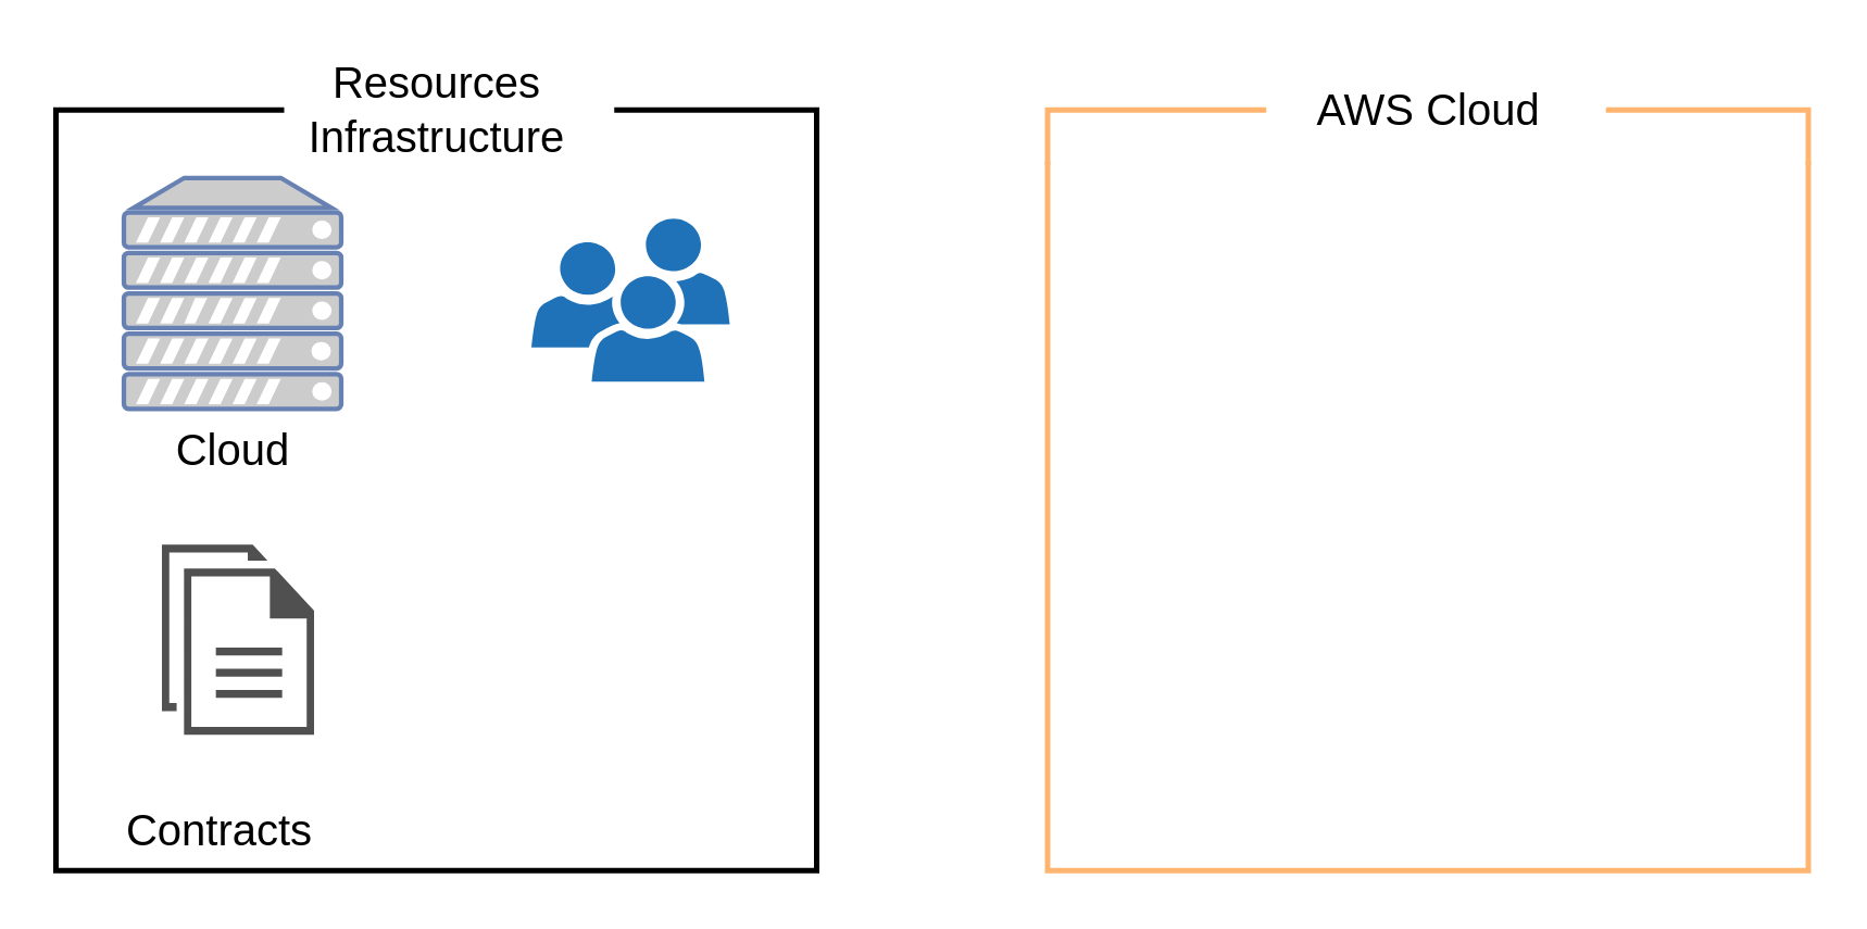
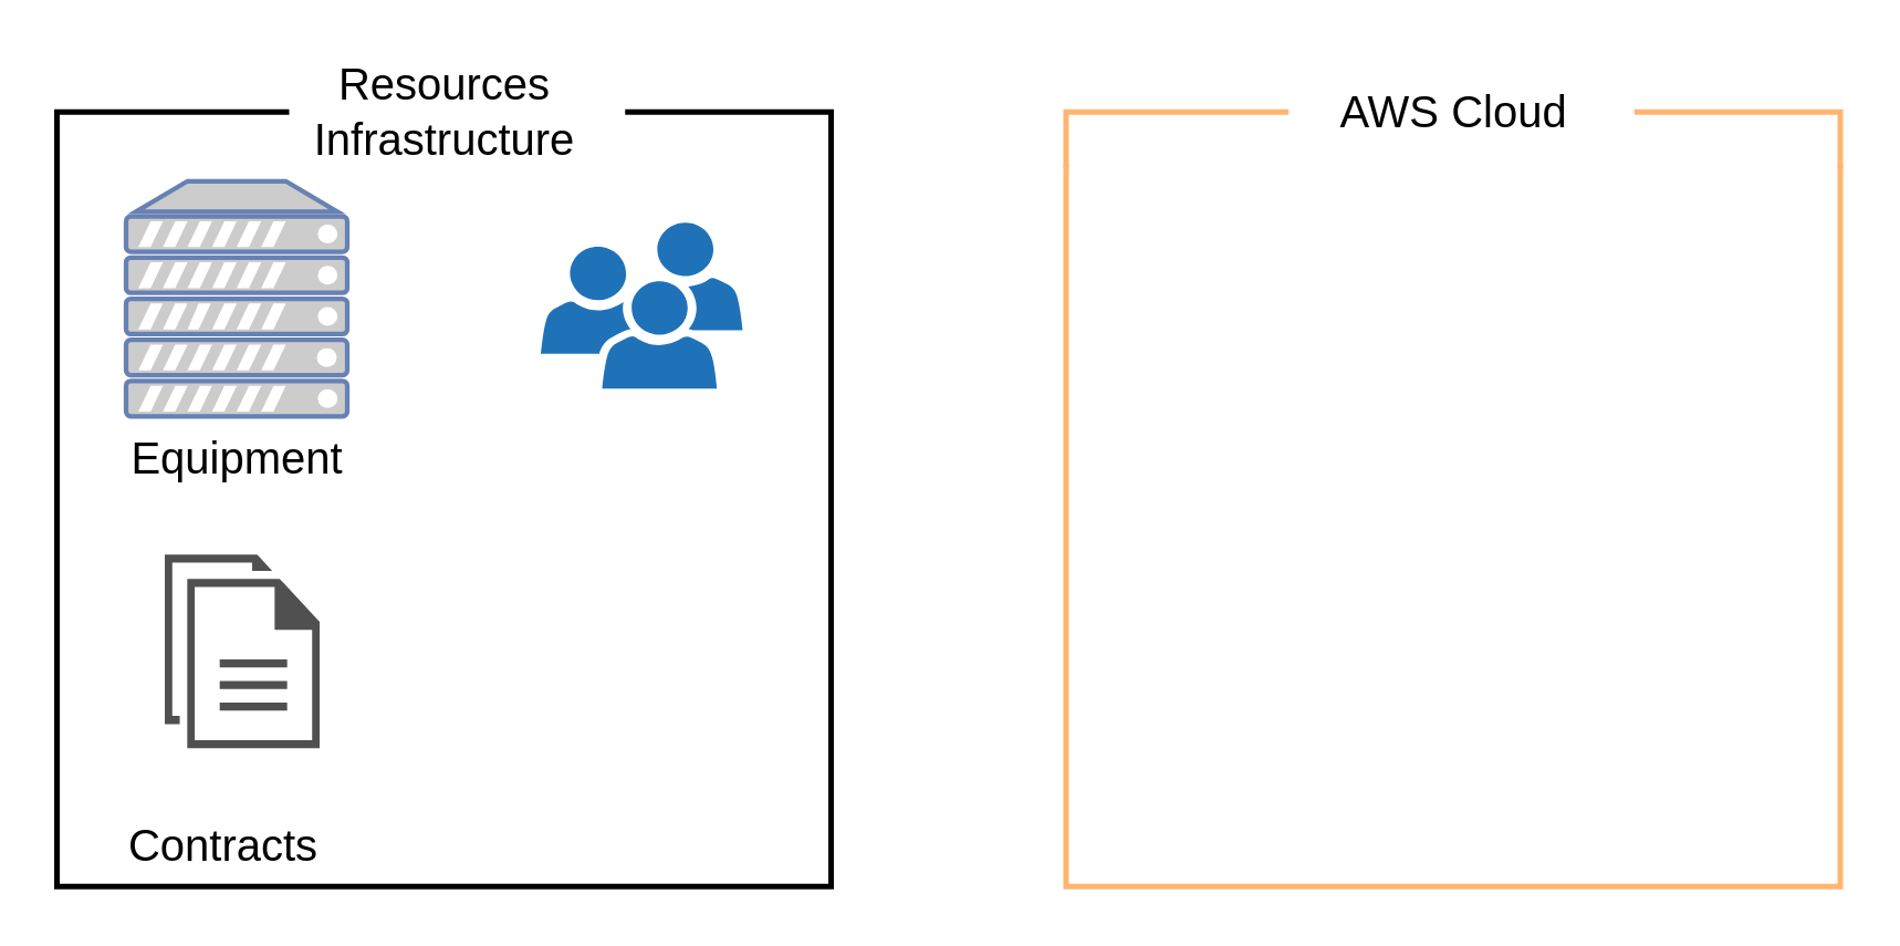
- <mxCell id="12" value="Cloud" style="text;html=1;align=center;verticalAlign=middle;resizable=0;points=[];;autosize=1;fontSize=16;" vertex="1" parent="1"><mxGeometry x="40" y="155" width="90" height="20" as="geometry" /></mxCell>
+ <mxCell id="12" value="Equipment" style="text;html=1;align=center;verticalAlign=middle;resizable=0;points=[];;autosize=1;fontSize=16;" vertex="1" parent="1"><mxGeometry x="40" y="155" width="90" height="20" as="geometry" /></mxCell>
